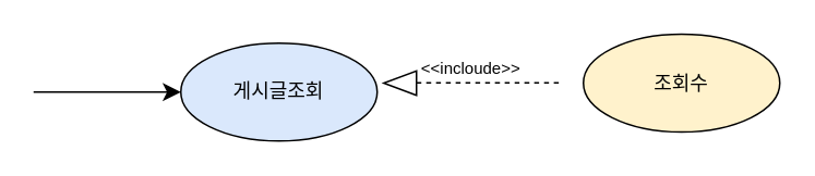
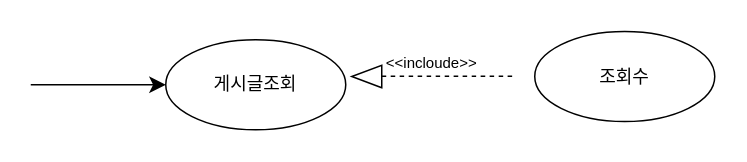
- <mxCell id="4" value="조회수" style="ellipse;whiteSpace=wrap;html=1;fillColor=#fff2cc;" vertex="1" parent="1"><mxGeometry x="356" y="20.5" width="120" height="60" as="geometry" /></mxCell>
+ <mxCell id="4" value="조회수" style="ellipse;whiteSpace=wrap;html=1;" vertex="1" parent="1"><mxGeometry x="356" y="20.5" width="120" height="60" as="geometry" /></mxCell>
- <mxCell id="2" value="게시글조회" style="ellipse;whiteSpace=wrap;html=1;fillColor=#dae8fc;" vertex="1" parent="1"><mxGeometry x="110" y="26" width="120" height="60" as="geometry" /></mxCell>
+ <mxCell id="2" value="게시글조회" style="ellipse;whiteSpace=wrap;html=1;" vertex="1" parent="1"><mxGeometry x="110" y="26" width="120" height="60" as="geometry" /></mxCell>
